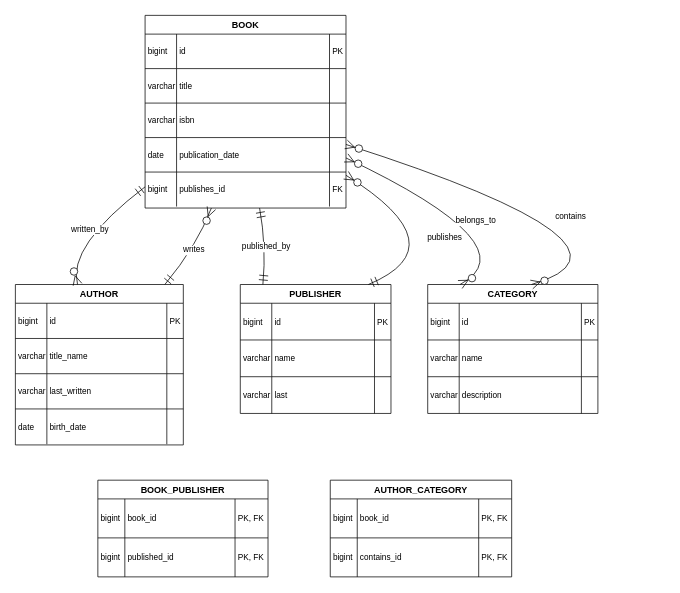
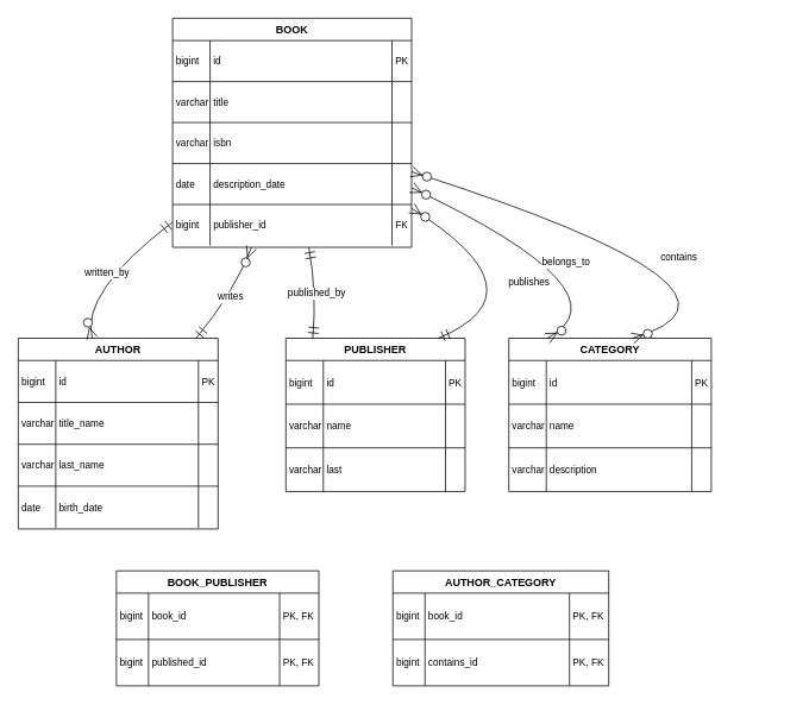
- <mxCell id="17" value="publication_date" style="shape=partialRectangle;connectable=0;fillColor=none;top=0;left=0;bottom=0;right=0;align=left;spacingLeft=2;overflow=hidden;fontSize=11;" vertex="1" parent="15"><mxGeometry x="42" width="204" height="46" as="geometry"><mxRectangle width="204" height="46" as="alternateBounds" /></mxGeometry></mxCell>
+ <mxCell id="17" value="description_date" style="shape=partialRectangle;connectable=0;fillColor=none;top=0;left=0;bottom=0;right=0;align=left;spacingLeft=2;overflow=hidden;fontSize=11;" vertex="1" parent="15"><mxGeometry x="42" width="204" height="46" as="geometry"><mxRectangle width="204" height="46" as="alternateBounds" /></mxGeometry></mxCell>
- <mxCell id="21" value="publishes_id" style="shape=partialRectangle;connectable=0;fillColor=none;top=0;left=0;bottom=0;right=0;align=left;spacingLeft=2;overflow=hidden;fontSize=11;" vertex="1" parent="19"><mxGeometry x="42" width="204" height="46" as="geometry"><mxRectangle width="204" height="46" as="alternateBounds" /></mxGeometry></mxCell>
+ <mxCell id="21" value="publisher_id" style="shape=partialRectangle;connectable=0;fillColor=none;top=0;left=0;bottom=0;right=0;align=left;spacingLeft=2;overflow=hidden;fontSize=11;" vertex="1" parent="19"><mxGeometry x="42" width="204" height="46" as="geometry"><mxRectangle width="204" height="46" as="alternateBounds" /></mxGeometry></mxCell>
- <mxCell id="34" value="last_written" style="shape=partialRectangle;connectable=0;fillColor=none;top=0;left=0;bottom=0;right=0;align=left;spacingLeft=2;overflow=hidden;fontSize=11;" vertex="1" parent="32"><mxGeometry x="42" width="160" height="47" as="geometry"><mxRectangle width="160" height="47" as="alternateBounds" /></mxGeometry></mxCell>
+ <mxCell id="34" value="last_name" style="shape=partialRectangle;connectable=0;fillColor=none;top=0;left=0;bottom=0;right=0;align=left;spacingLeft=2;overflow=hidden;fontSize=11;" vertex="1" parent="32"><mxGeometry x="42" width="160" height="47" as="geometry"><mxRectangle width="160" height="47" as="alternateBounds" /></mxGeometry></mxCell>
